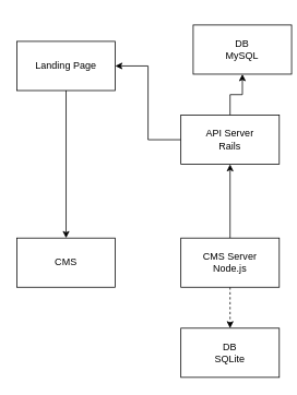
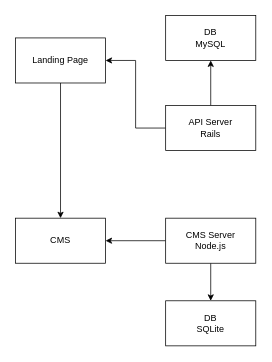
- <mxCell id="12" value="&lt;div&gt;DB&lt;/div&gt;&lt;div&gt;MySQL&lt;br&gt;&lt;/div&gt;" style="rounded=0;whiteSpace=wrap;html=1;" vertex="1" parent="1"><mxGeometry x="235" y="30" width="120" height="60" as="geometry" /></mxCell>
+ <mxCell id="12" value="&lt;div&gt;DB&lt;/div&gt;&lt;div&gt;MySQL&lt;br&gt;&lt;/div&gt;" style="rounded=0;whiteSpace=wrap;html=1;" vertex="1" parent="1"><mxGeometry x="220" y="20" width="120" height="60" as="geometry" /></mxCell>
- <mxCell id="6" style="edgeStyle=orthogonalEdgeStyle;rounded=0;orthogonalLoop=1;jettySize=auto;html=1;" edge="1" parent="1" source="8" target="11"><mxGeometry relative="1" as="geometry" /></mxCell>
+ <mxCell id="6" style="edgeStyle=orthogonalEdgeStyle;rounded=0;orthogonalLoop=1;jettySize=auto;html=1;" edge="1" parent="1" source="8" target="5"><mxGeometry relative="1" as="geometry" /></mxCell>
- <mxCell id="7" style="edgeStyle=orthogonalEdgeStyle;rounded=0;orthogonalLoop=1;jettySize=auto;html=1;dashed=1;" edge="1" parent="1" source="8" target="4"><mxGeometry relative="1" as="geometry" /></mxCell>
+ <mxCell id="7" style="edgeStyle=orthogonalEdgeStyle;rounded=0;orthogonalLoop=1;jettySize=auto;html=1;" edge="1" parent="1" source="8" target="4"><mxGeometry relative="1" as="geometry" /></mxCell>
